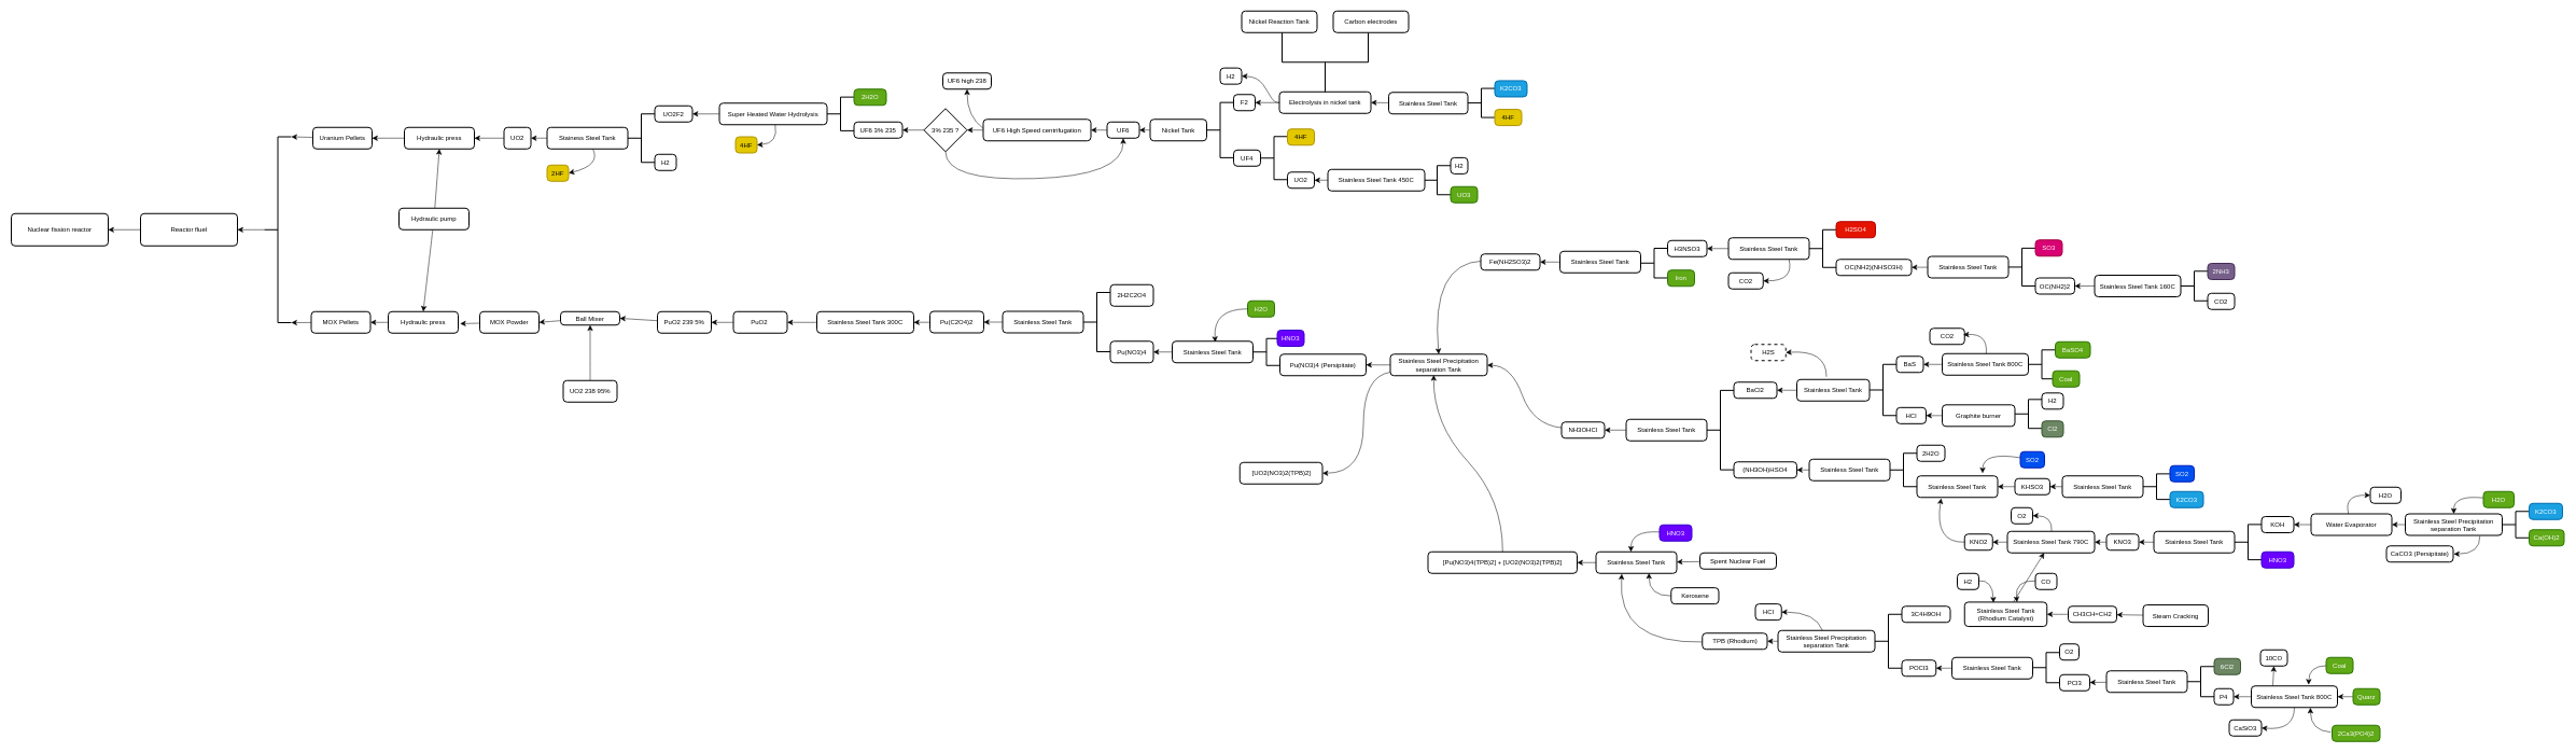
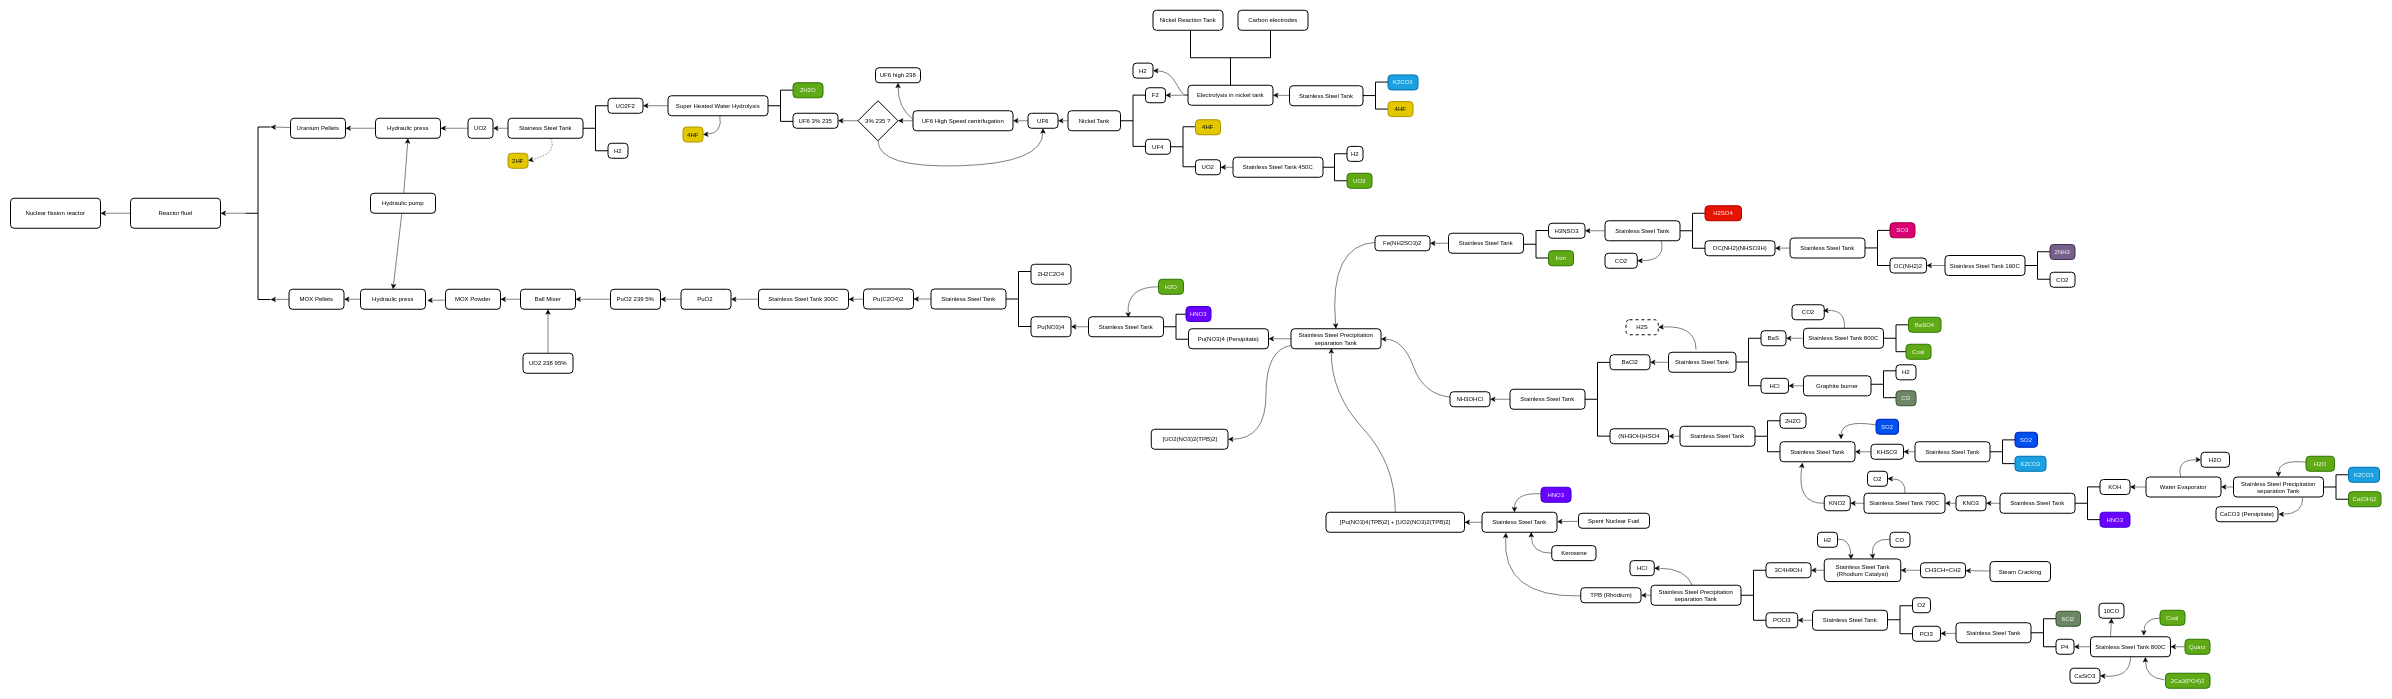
- <mxCell id="11" style="edgeStyle=none;curved=1;rounded=0;orthogonalLoop=1;jettySize=auto;html=1;entryX=1;entryY=0.5;entryDx=0;entryDy=0;fontSize=12;startSize=8;endSize=8;" parent="1" source="12" target="13" edge="1"><mxGeometry relative="1" as="geometry"><Array as="points"><mxPoint x="1115" y="306" /></Array></mxGeometry></mxCell>
+ <mxCell id="11" style="edgeStyle=none;curved=1;rounded=0;orthogonalLoop=1;jettySize=auto;html=1;entryX=1;entryY=0.5;entryDx=0;entryDy=0;fontSize=12;startSize=8;endSize=8;dashed=1;" parent="1" source="12" target="13" edge="1"><mxGeometry relative="1" as="geometry"><Array as="points"><mxPoint x="1115" y="306" /></Array></mxGeometry></mxCell>
- <mxCell id="71" value="Ball Mixer" style="rounded=1;whiteSpace=wrap;html=1;absoluteArcSize=1;arcSize=14;strokeWidth=2;" parent="1" vertex="1"><mxGeometry x="1040" y="578" width="110" height="25" as="geometry" /></mxCell>
+ <mxCell id="71" value="Ball Mixer" style="rounded=1;whiteSpace=wrap;html=1;absoluteArcSize=1;arcSize=14;strokeWidth=2;" parent="1" vertex="1"><mxGeometry x="1040" y="578" width="110" height="40" as="geometry" /></mxCell>
- <mxCell id="207" value="" style="edgeStyle=none;curved=1;rounded=0;orthogonalLoop=1;jettySize=auto;html=1;fontSize=12;startSize=8;endSize=8;" parent="1" source="208" target="159" edge="1"><mxGeometry relative="1" as="geometry" /></mxCell>
+ <mxCell id="207" value="" style="edgeStyle=none;curved=1;rounded=0;orthogonalLoop=1;jettySize=auto;html=1;fontSize=12;startSize=8;endSize=8;" parent="1" source="208" target="206" edge="1"><mxGeometry relative="1" as="geometry" /></mxCell>
